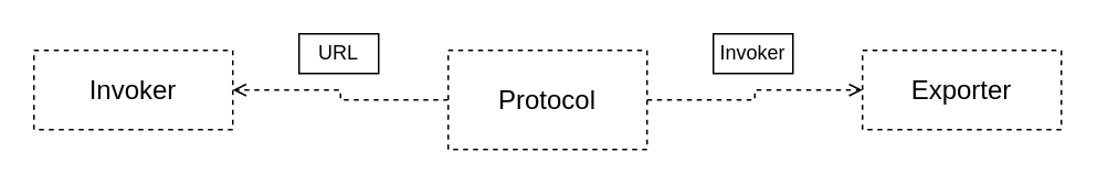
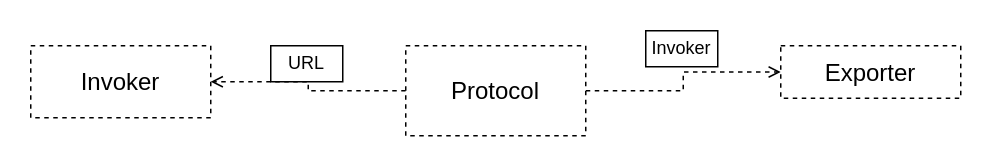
- <mxCell id="8" value="URL" style="rounded=0;whiteSpace=wrap;html=1;fontSize=12;" vertex="1" parent="1"><mxGeometry x="180" y="20" width="48" height="24" as="geometry" /></mxCell>
+ <mxCell id="8" value="URL" style="rounded=0;whiteSpace=wrap;html=1;fontSize=12;" vertex="1" parent="1"><mxGeometry x="180" y="30" width="48" height="24" as="geometry" /></mxCell>
- <mxCell id="5" value="Exporter" style="rounded=0;whiteSpace=wrap;html=1;dashed=1;fontSize=16;" vertex="1" parent="1"><mxGeometry x="520" y="30" width="120" height="48" as="geometry" /></mxCell>
+ <mxCell id="5" value="Exporter" style="rounded=0;whiteSpace=wrap;html=1;dashed=1;fontSize=16;" vertex="1" parent="1"><mxGeometry x="520" y="30" width="120" height="35" as="geometry" /></mxCell>
